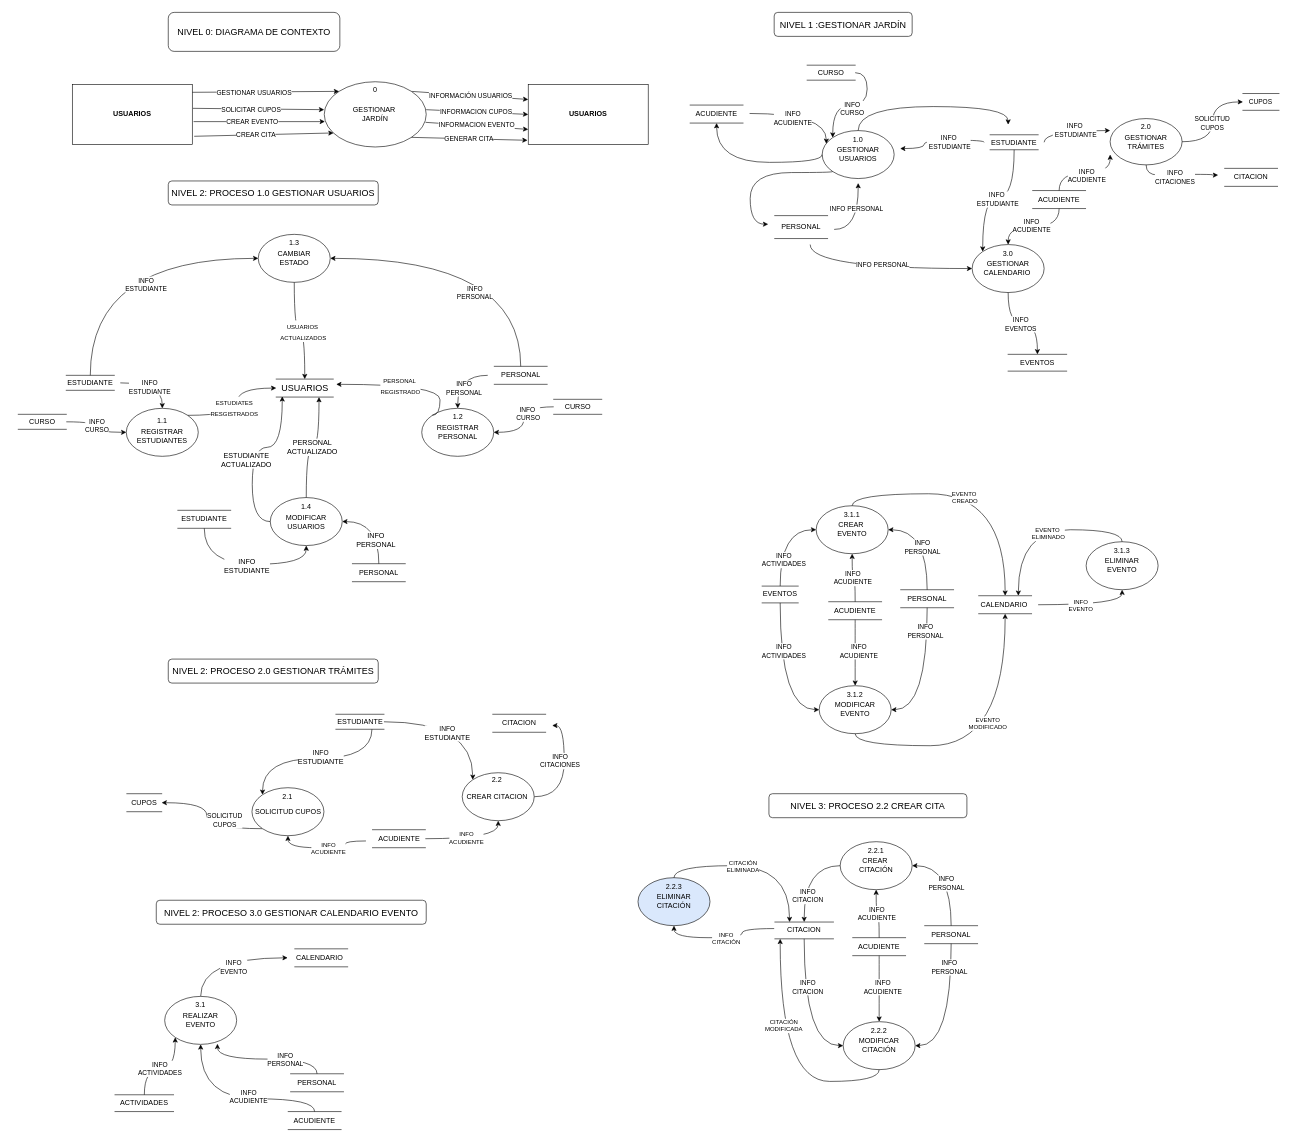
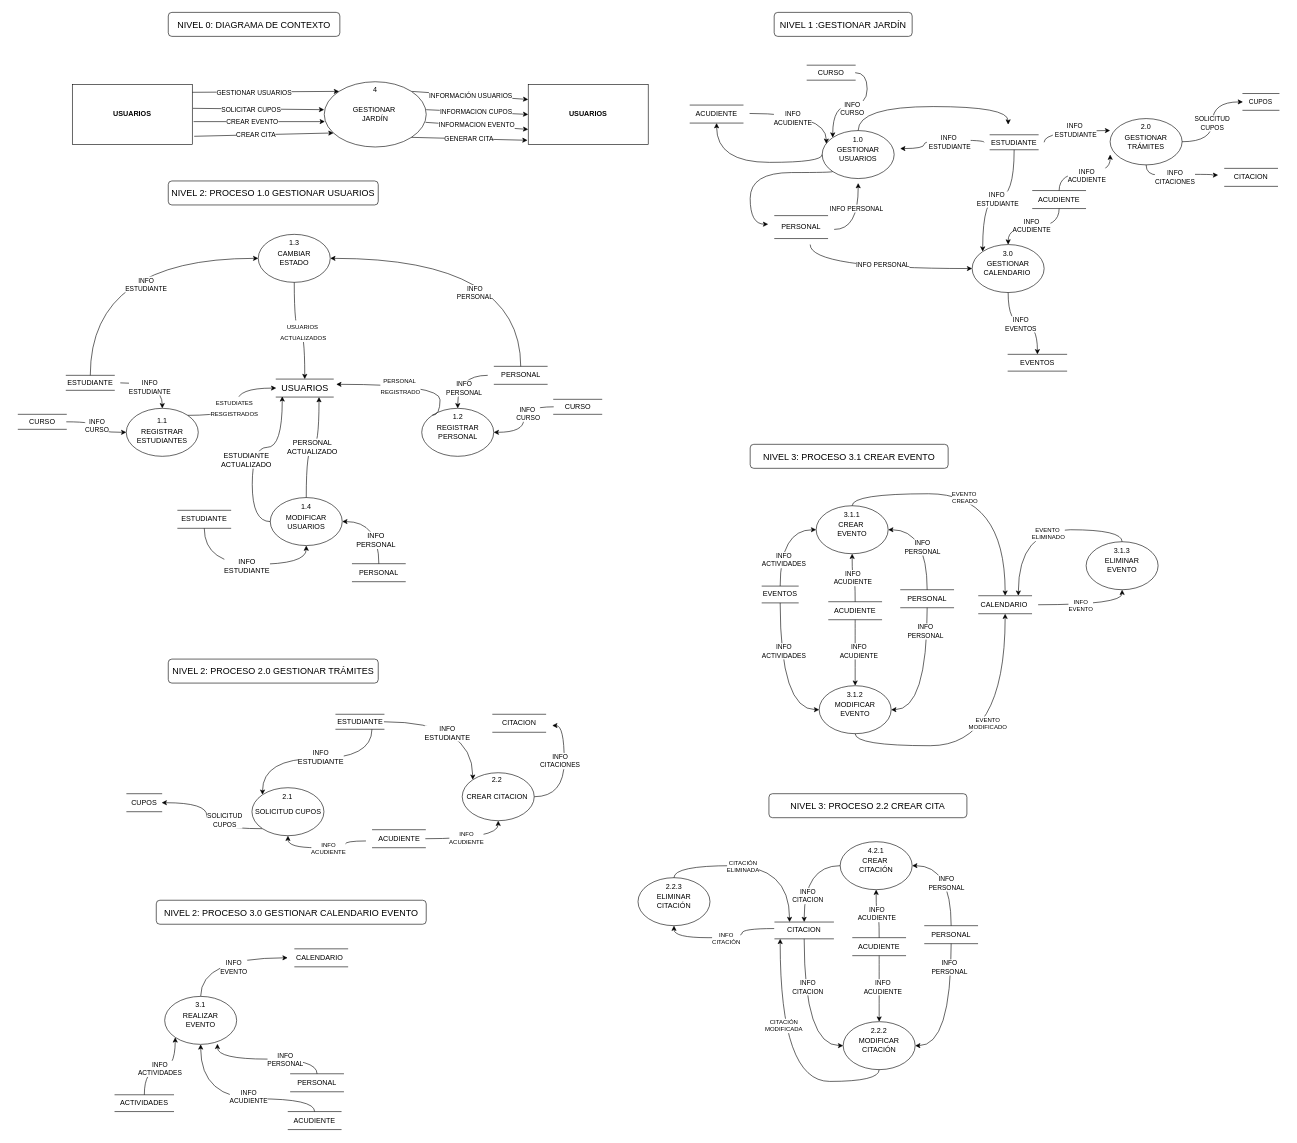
- <mxCell id="66" value="&lt;font style=&quot;font-size: 15px;&quot;&gt;NIVEL 0: DIAGRAMA DE CONTEXTO&lt;/font&gt;" style="rounded=1;whiteSpace=wrap;html=1;" vertex="1" parent="1"><mxGeometry x="280" y="20" width="286" height="65" as="geometry" /></mxCell>
+ <mxCell id="66" value="&lt;font style=&quot;font-size: 15px;&quot;&gt;NIVEL 0: DIAGRAMA DE CONTEXTO&lt;/font&gt;" style="rounded=1;whiteSpace=wrap;html=1;" vertex="1" parent="1"><mxGeometry x="280" y="20" width="286" height="40" as="geometry" /></mxCell>
- <mxCell id="6" value="0" style="text;html=1;strokeColor=none;fillColor=none;align=center;verticalAlign=middle;whiteSpace=wrap;rounded=0;" vertex="1" parent="1"><mxGeometry x="610" y="145.24" width="30" height="10" as="geometry" /></mxCell>
+ <mxCell id="6" value="4" style="text;html=1;strokeColor=none;fillColor=none;align=center;verticalAlign=middle;whiteSpace=wrap;rounded=0;" vertex="1" parent="1"><mxGeometry x="610" y="145.24" width="30" height="10" as="geometry" /></mxCell>
+ <mxCell id="82" value="&lt;span style=&quot;font-size: 15px;&quot;&gt;NIVEL 3: PROCESO 3.1 CREAR EVENTO&lt;/span&gt;" style="rounded=1;whiteSpace=wrap;html=1;" vertex="1" parent="1"><mxGeometry x="1250" y="740" width="330" height="40" as="geometry" /></mxCell>
- <mxCell id="195" value="2.2.1" style="text;html=1;strokeColor=none;fillColor=none;align=center;verticalAlign=middle;whiteSpace=wrap;rounded=0;" vertex="1" parent="193"><mxGeometry x="45" y="10" width="30" height="10" as="geometry" /></mxCell>
+ <mxCell id="195" value="4.2.1" style="text;html=1;strokeColor=none;fillColor=none;align=center;verticalAlign=middle;whiteSpace=wrap;rounded=0;" vertex="1" parent="193"><mxGeometry x="45" y="10" width="30" height="10" as="geometry" /></mxCell>
- <mxCell id="188" value="ELIMINAR &lt;br&gt;CITACIÓN" style="ellipse;whiteSpace=wrap;html=1;fillColor=#dae8fc;" vertex="1" parent="187"><mxGeometry width="120" height="80" as="geometry" /></mxCell>
+ <mxCell id="188" value="ELIMINAR &lt;br&gt;CITACIÓN" style="ellipse;whiteSpace=wrap;html=1;" vertex="1" parent="187"><mxGeometry width="120" height="80" as="geometry" /></mxCell>
